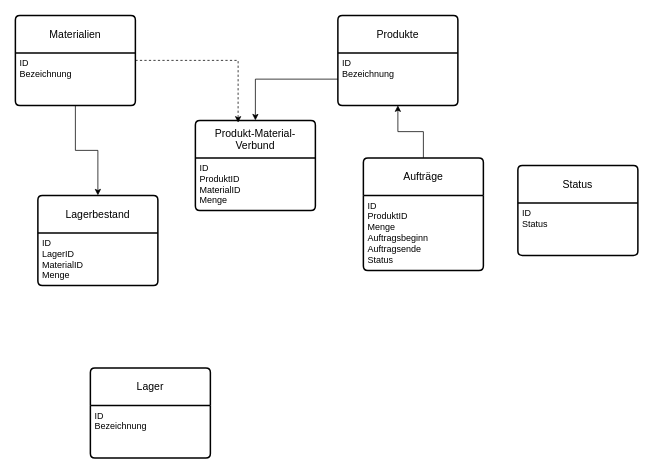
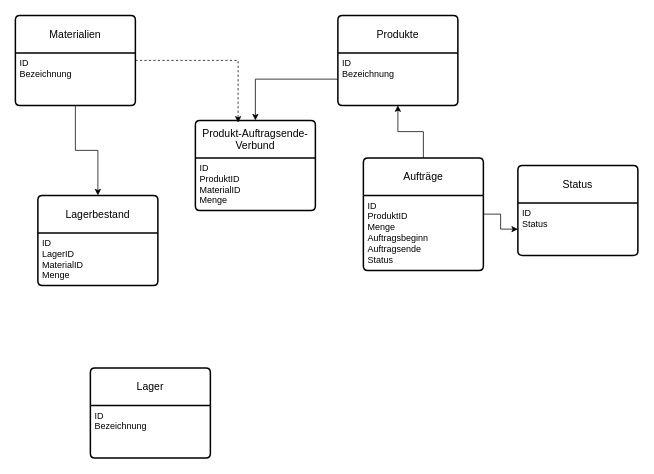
- <mxCell id="4" value="Produkt-Material-Verbund" style="swimlane;childLayout=stackLayout;horizontal=1;startSize=50;horizontalStack=0;rounded=1;fontSize=14;fontStyle=0;strokeWidth=2;resizeParent=0;resizeLast=1;shadow=0;dashed=0;align=center;arcSize=4;whiteSpace=wrap;html=1;" parent="1" vertex="1"><mxGeometry x="260" y="160" width="160" height="120" as="geometry" /></mxCell>
+ <mxCell id="4" value="Produkt-Auftragsende-Verbund" style="swimlane;childLayout=stackLayout;horizontal=1;startSize=50;horizontalStack=0;rounded=1;fontSize=14;fontStyle=0;strokeWidth=2;resizeParent=0;resizeLast=1;shadow=0;dashed=0;align=center;arcSize=4;whiteSpace=wrap;html=1;" parent="1" vertex="1"><mxGeometry x="260" y="160" width="160" height="120" as="geometry" /></mxCell>
+ <mxCell id="13" style="edgeStyle=orthogonalEdgeStyle;rounded=0;orthogonalLoop=1;jettySize=auto;html=1;" parent="1" source="14" target="7" edge="1"><mxGeometry relative="1" as="geometry" /></mxCell>
